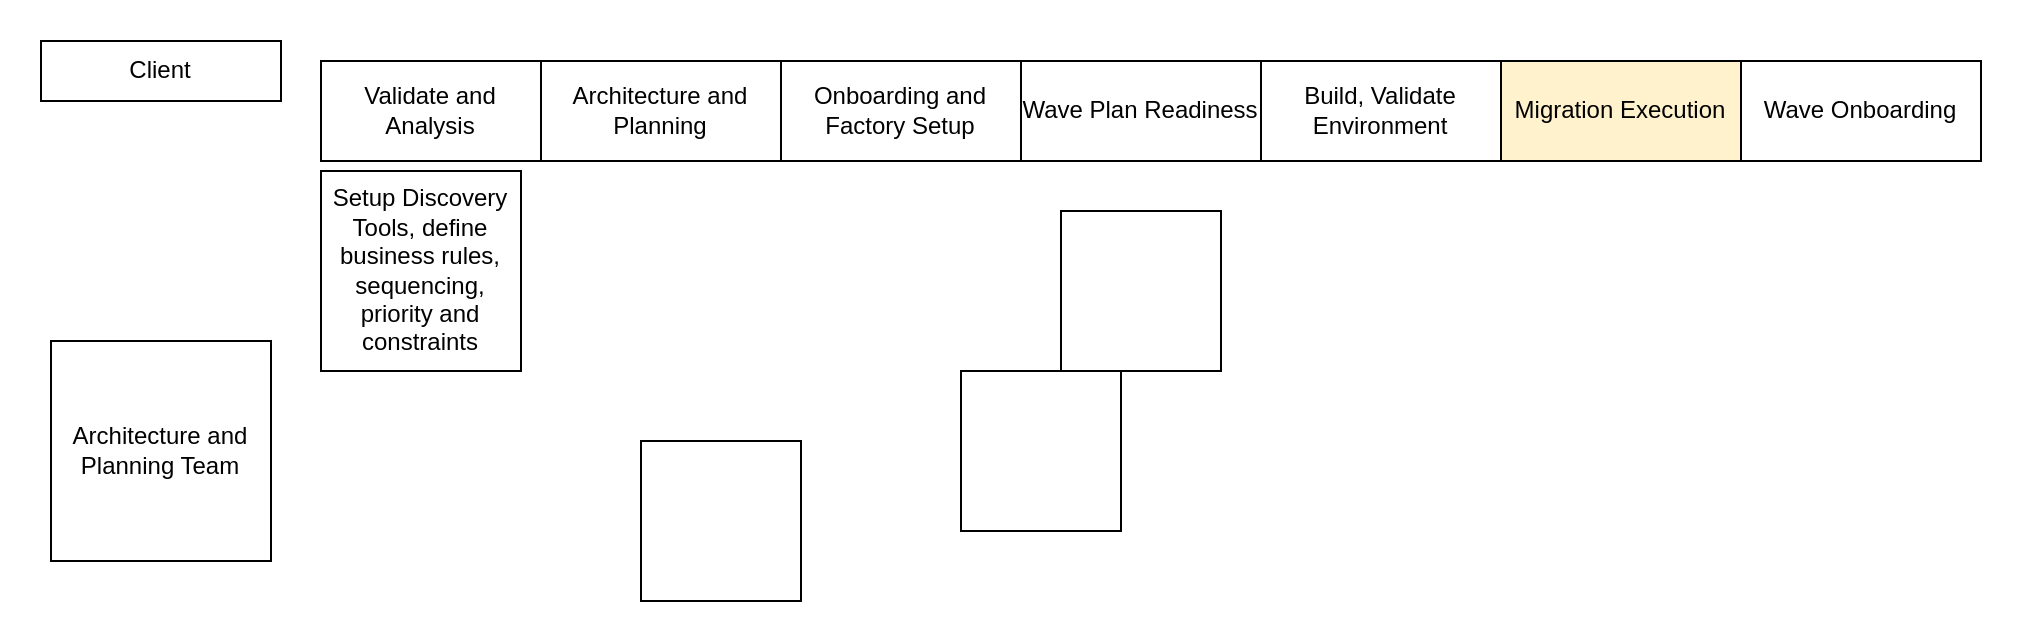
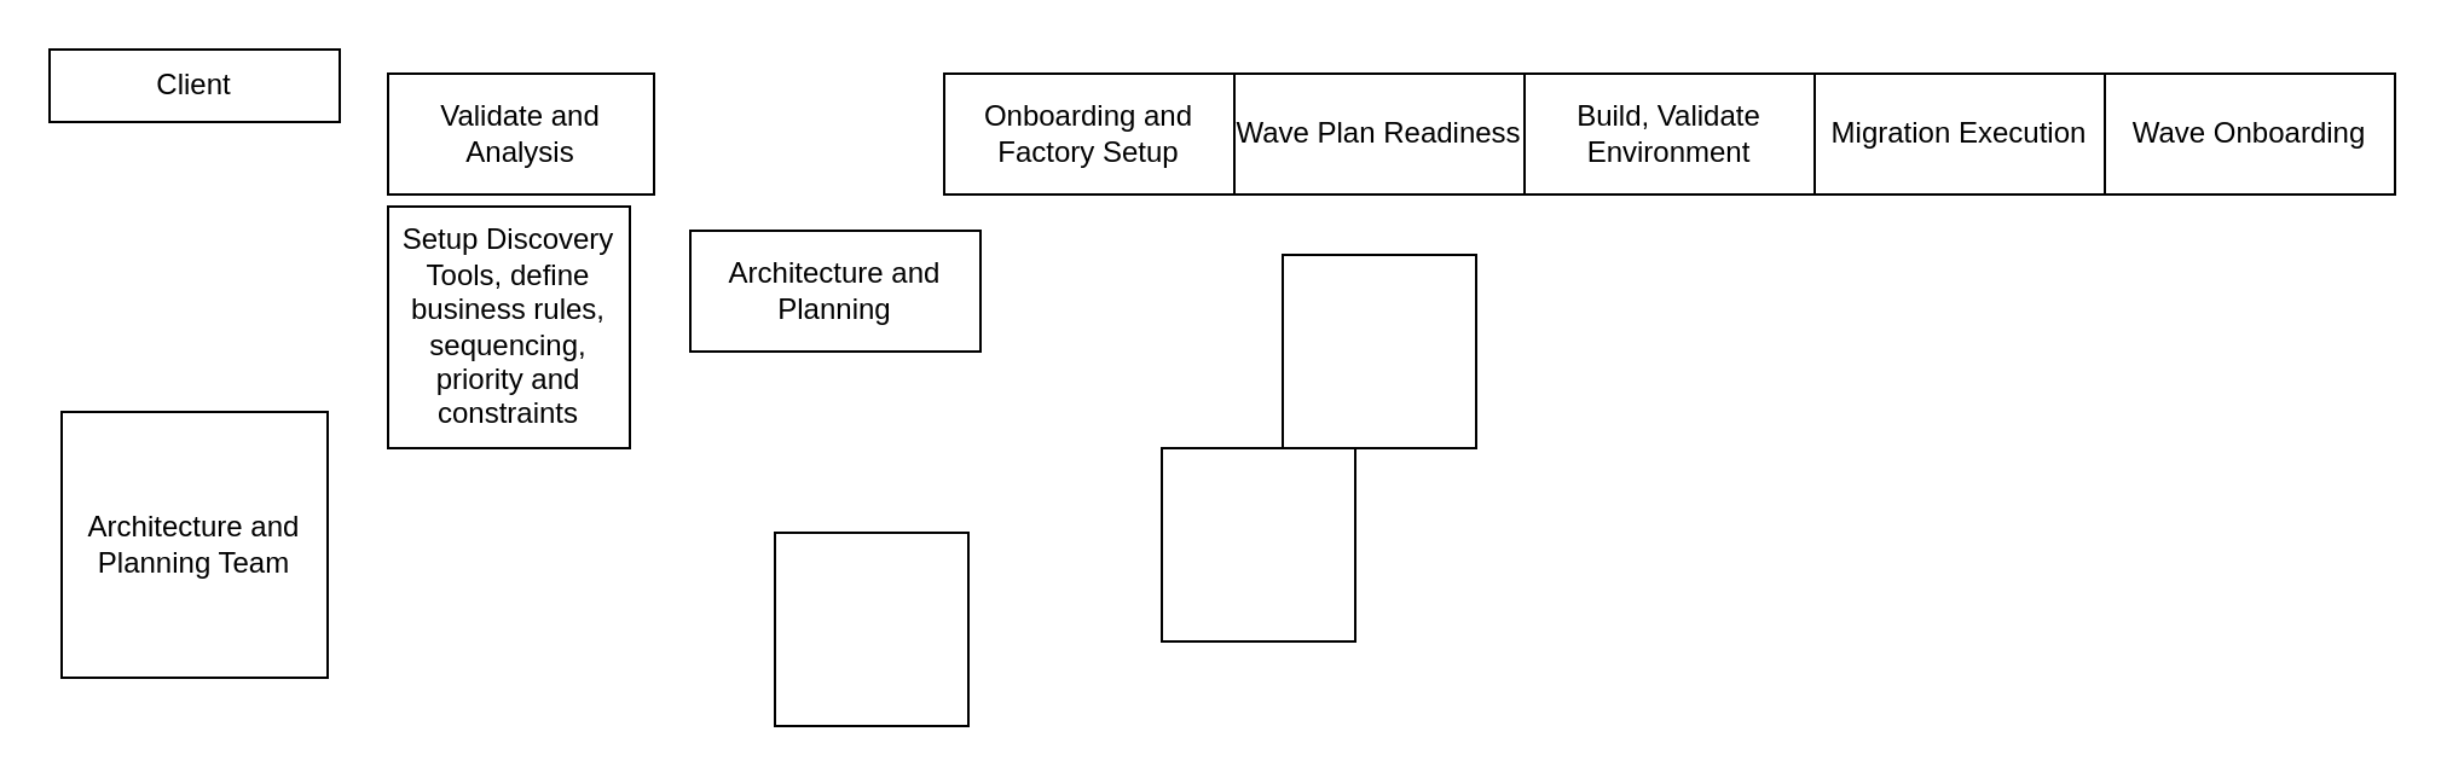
- <mxCell id="5" value="Architecture and Planning" style="rounded=0;whiteSpace=wrap;html=1;" vertex="1" parent="1"><mxGeometry x="270" y="30" width="120" height="50" as="geometry" /></mxCell>
+ <mxCell id="5" value="Architecture and Planning" style="rounded=0;whiteSpace=wrap;html=1;" vertex="1" parent="1"><mxGeometry x="285" y="95" width="120" height="50" as="geometry" /></mxCell>
- <mxCell id="8" value="Migration Execution" style="rounded=0;whiteSpace=wrap;html=1;fillColor=#fff2cc;" vertex="1" parent="1"><mxGeometry x="750" y="30" width="120" height="50" as="geometry" /></mxCell>
+ <mxCell id="8" value="Migration Execution" style="rounded=0;whiteSpace=wrap;html=1;" vertex="1" parent="1"><mxGeometry x="750" y="30" width="120" height="50" as="geometry" /></mxCell>
